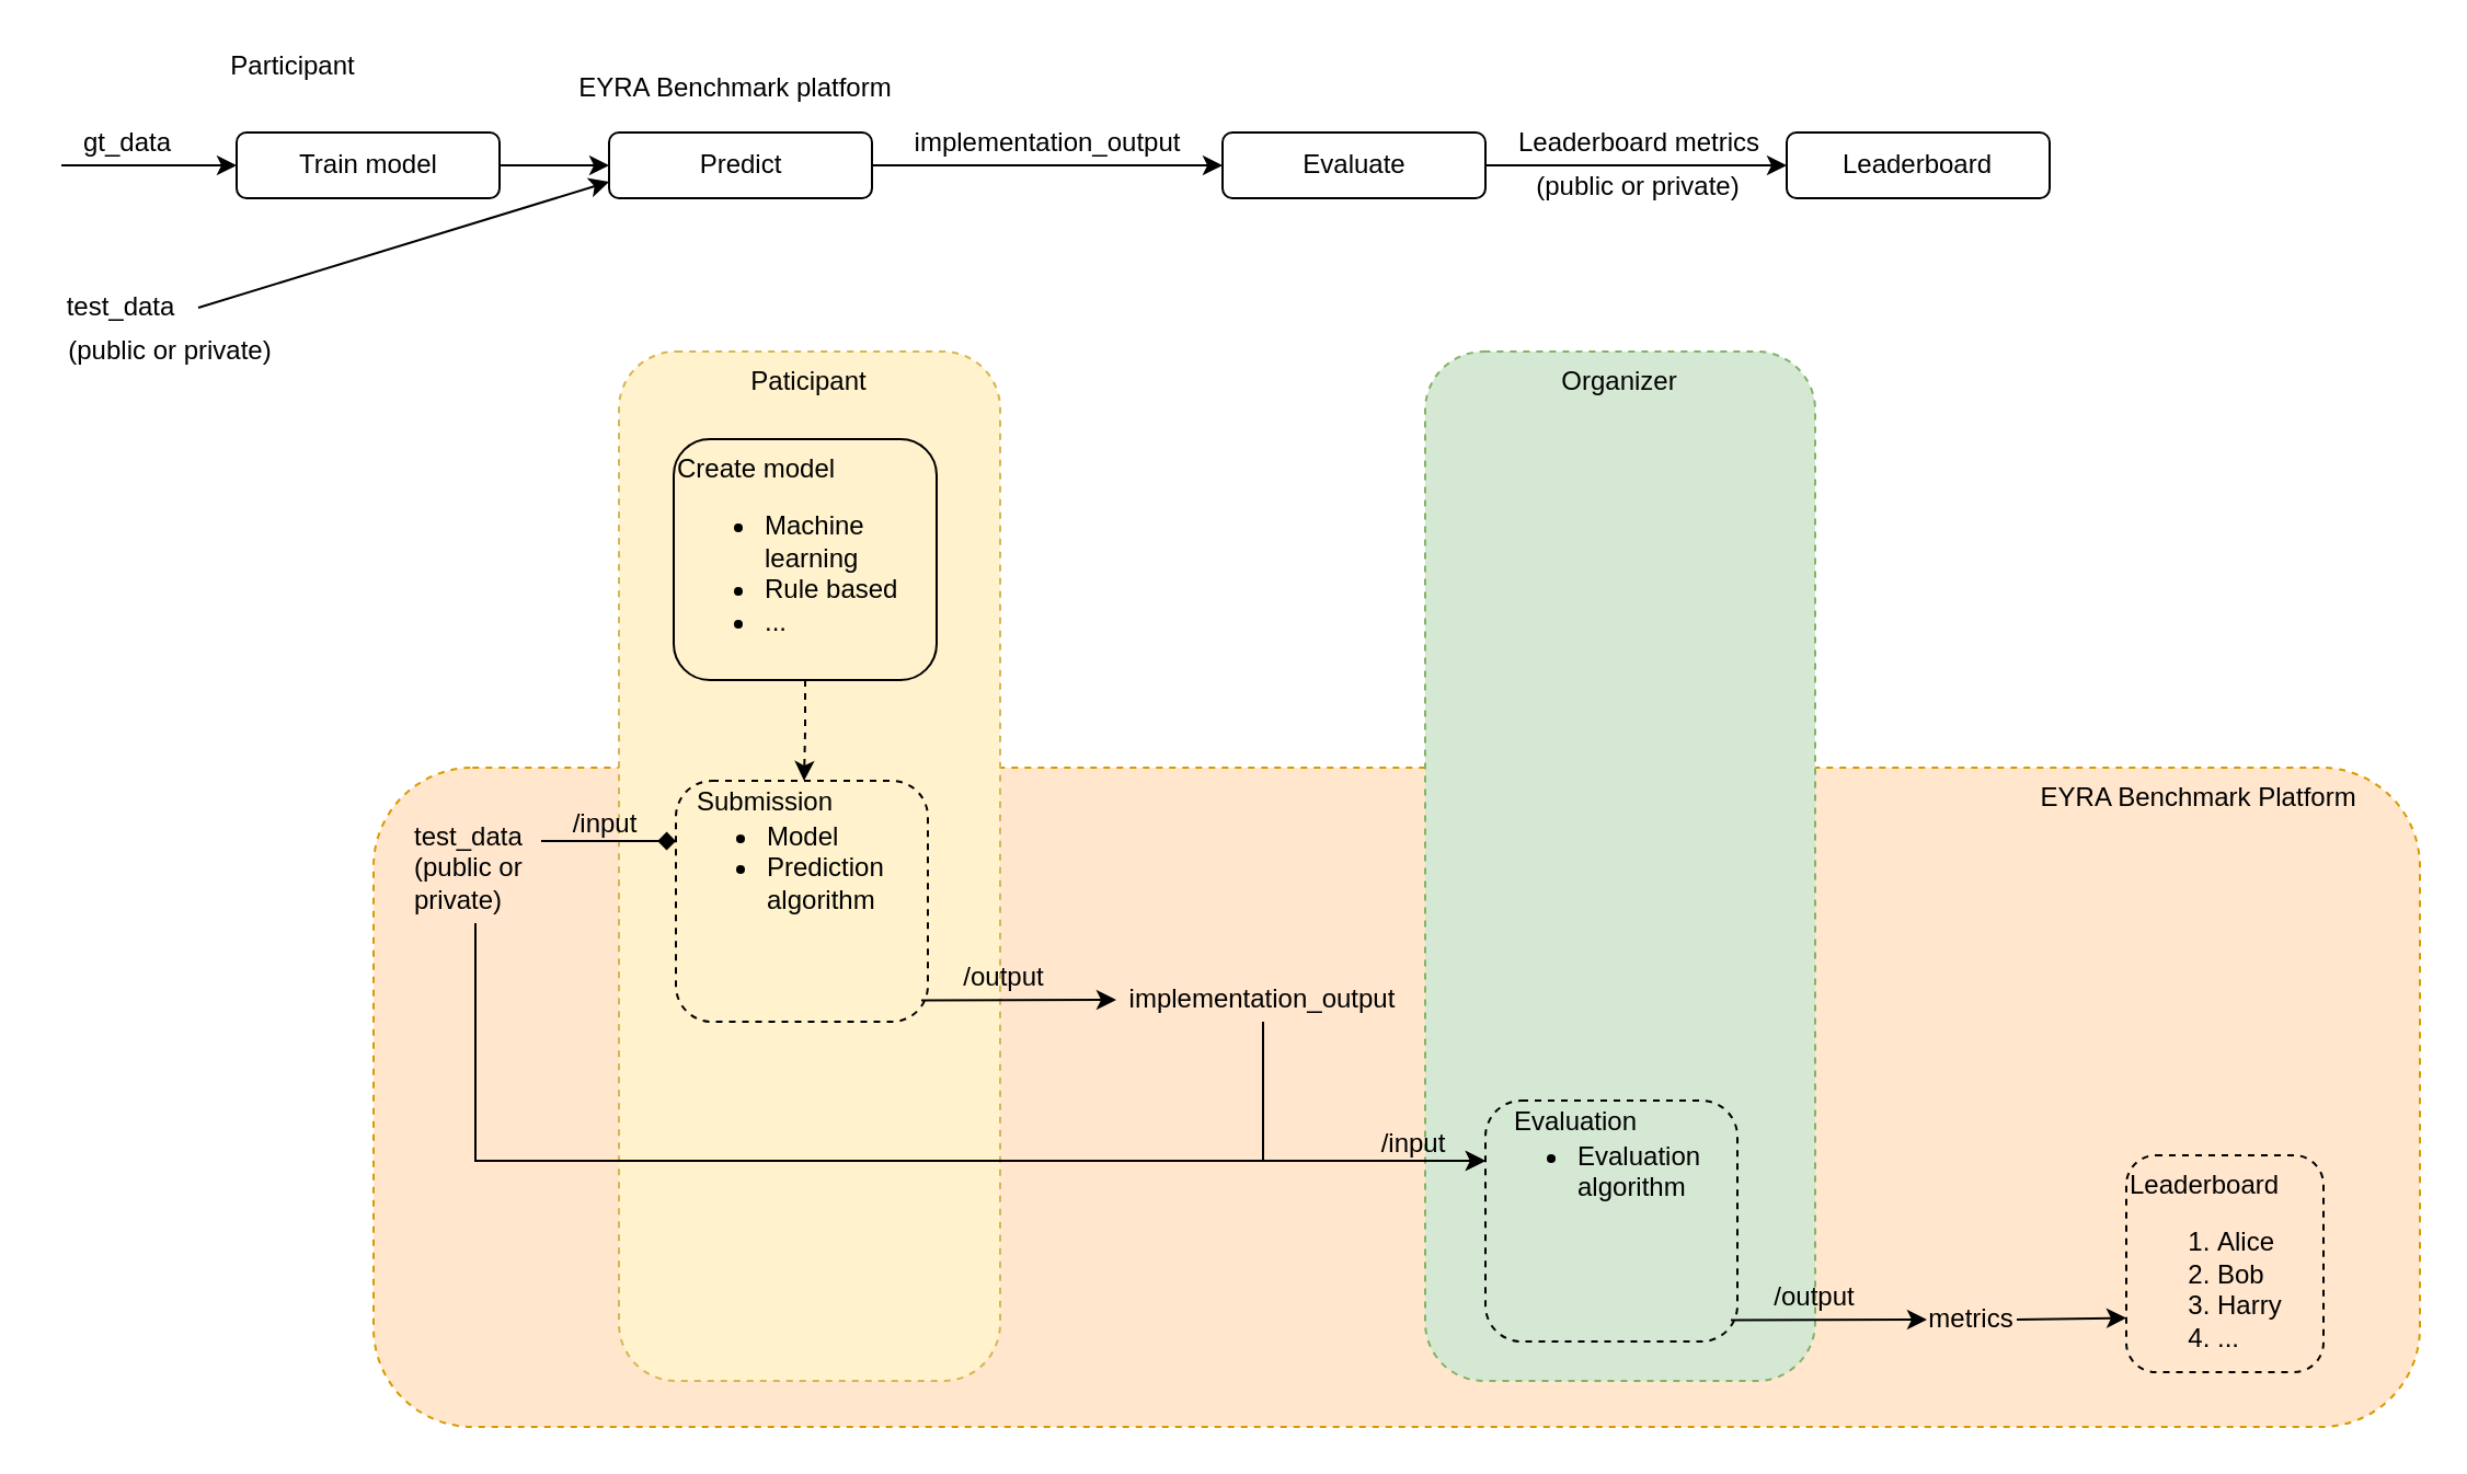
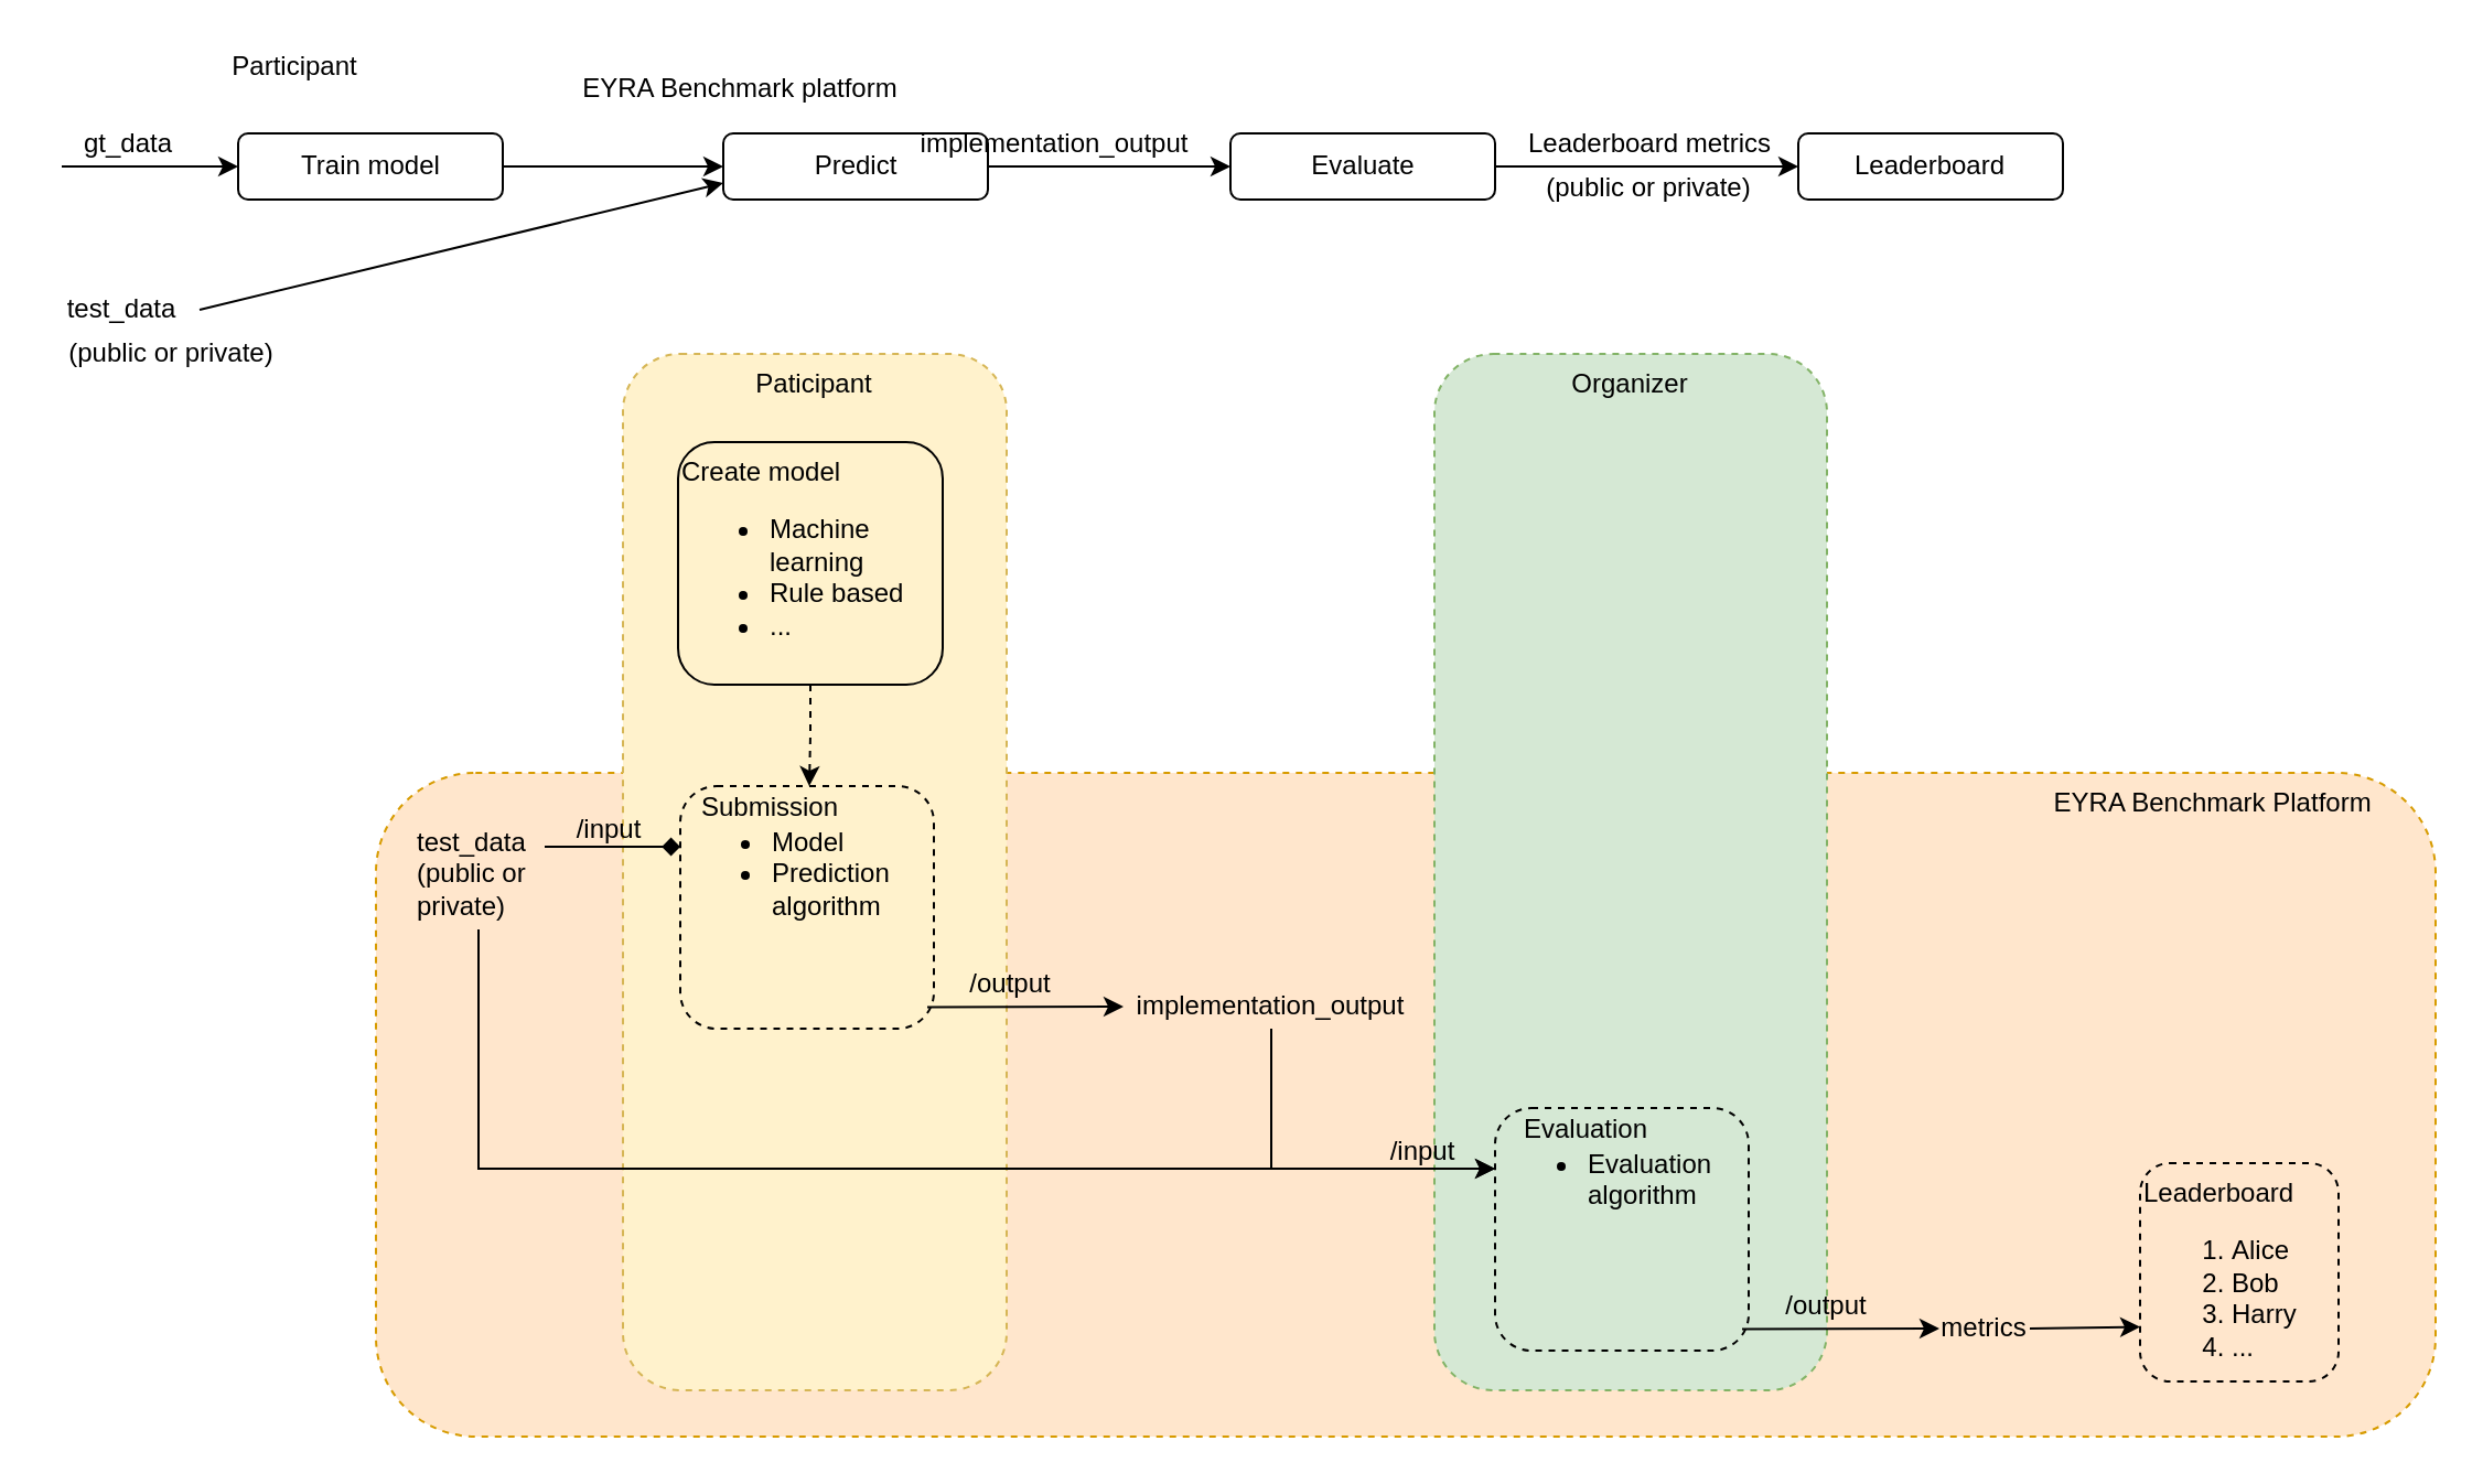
- <mxCell id="8" value="Predict" style="rounded=1;whiteSpace=wrap;html=1;" vertex="1" parent="1"><mxGeometry x="277.5" y="60" width="120" height="30" as="geometry" /></mxCell>
+ <mxCell id="8" value="Predict" style="rounded=1;whiteSpace=wrap;html=1;" vertex="1" parent="1"><mxGeometry x="327.5" y="60" width="120" height="30" as="geometry" /></mxCell>
